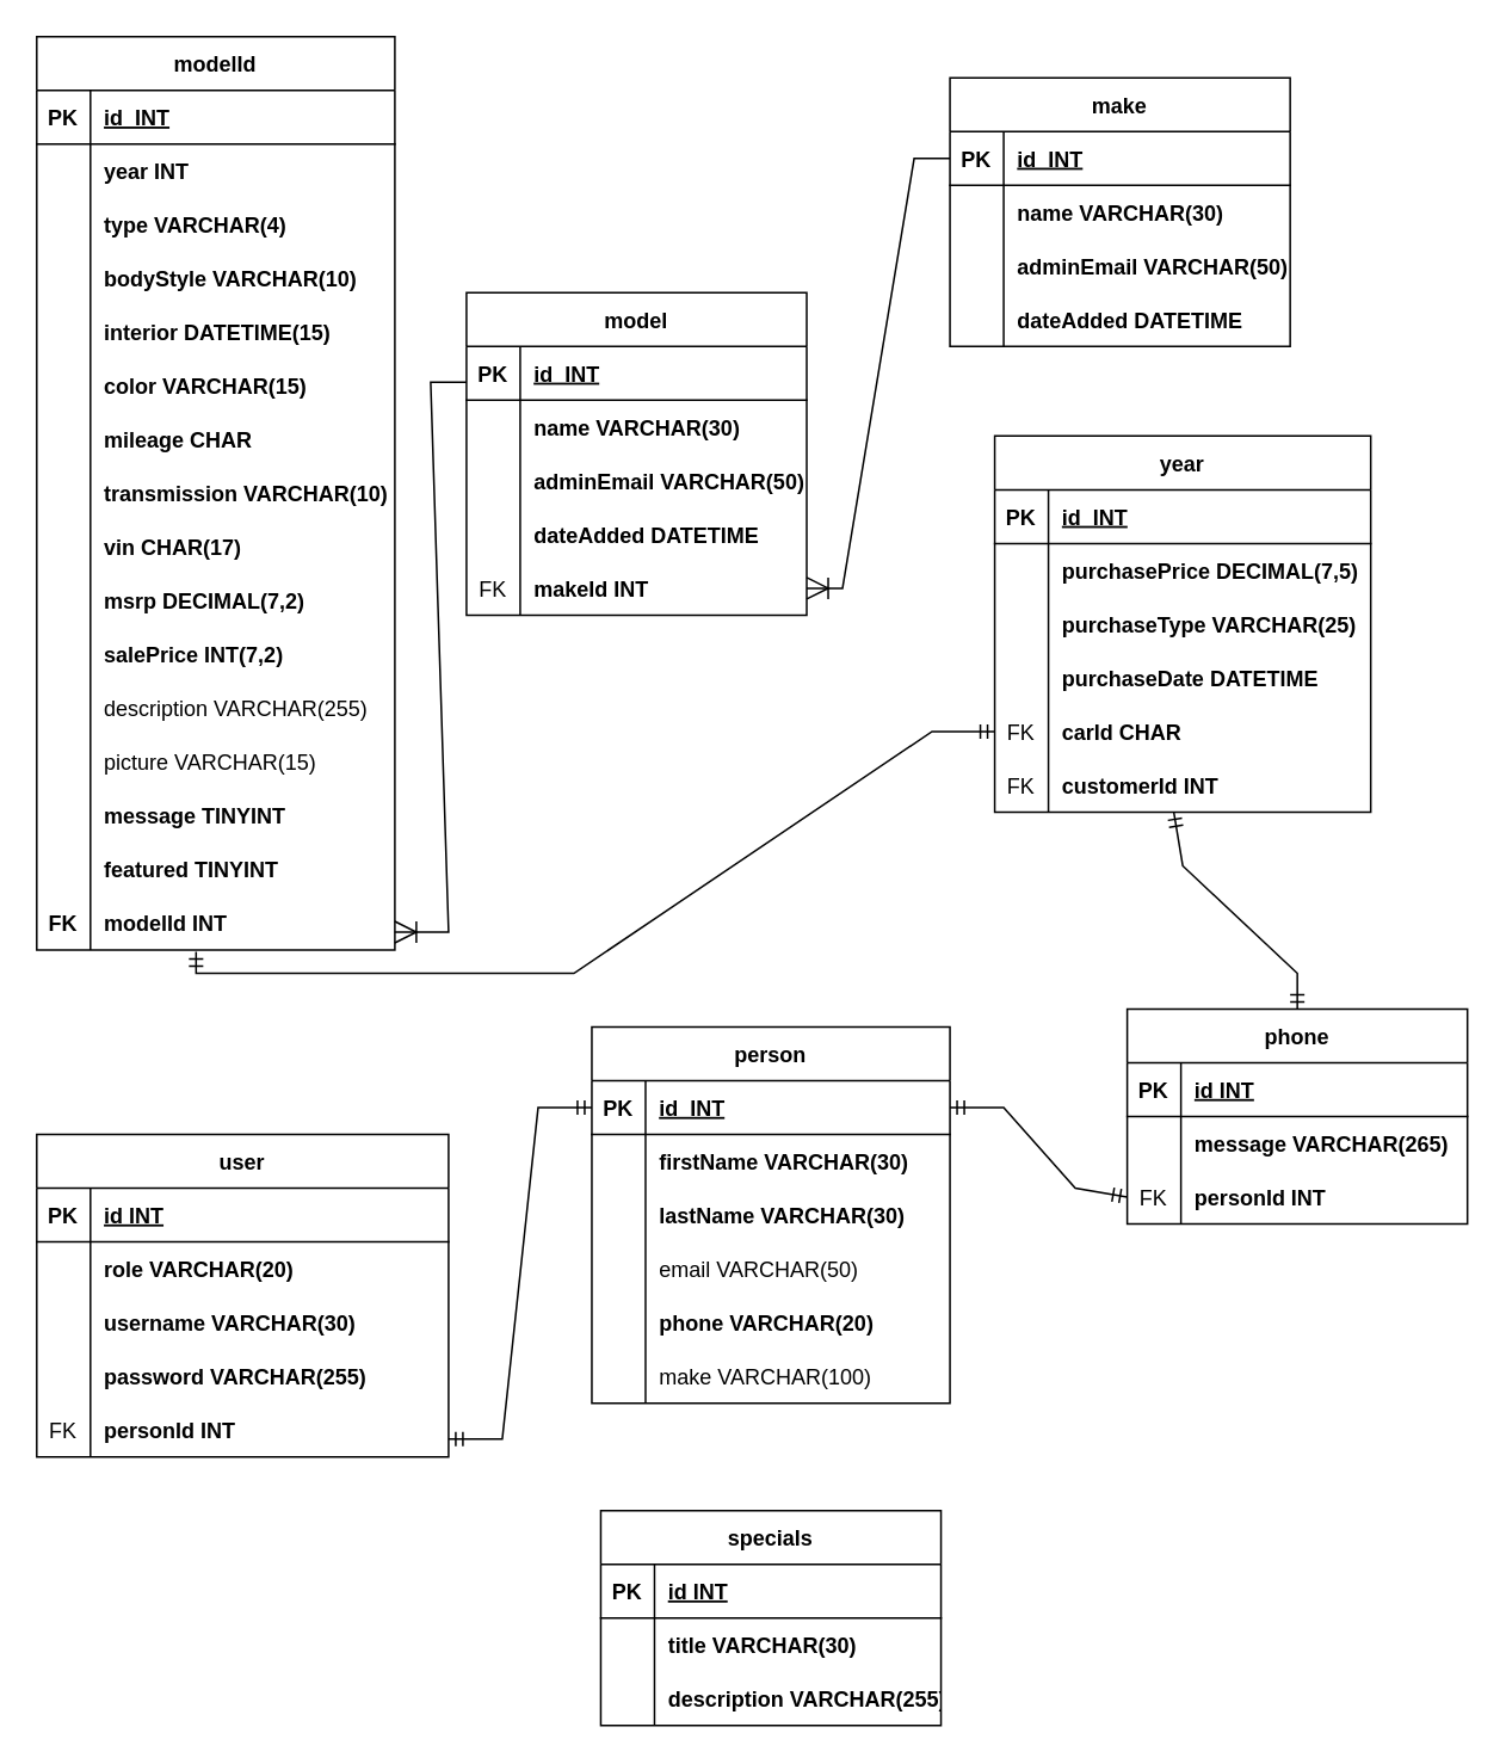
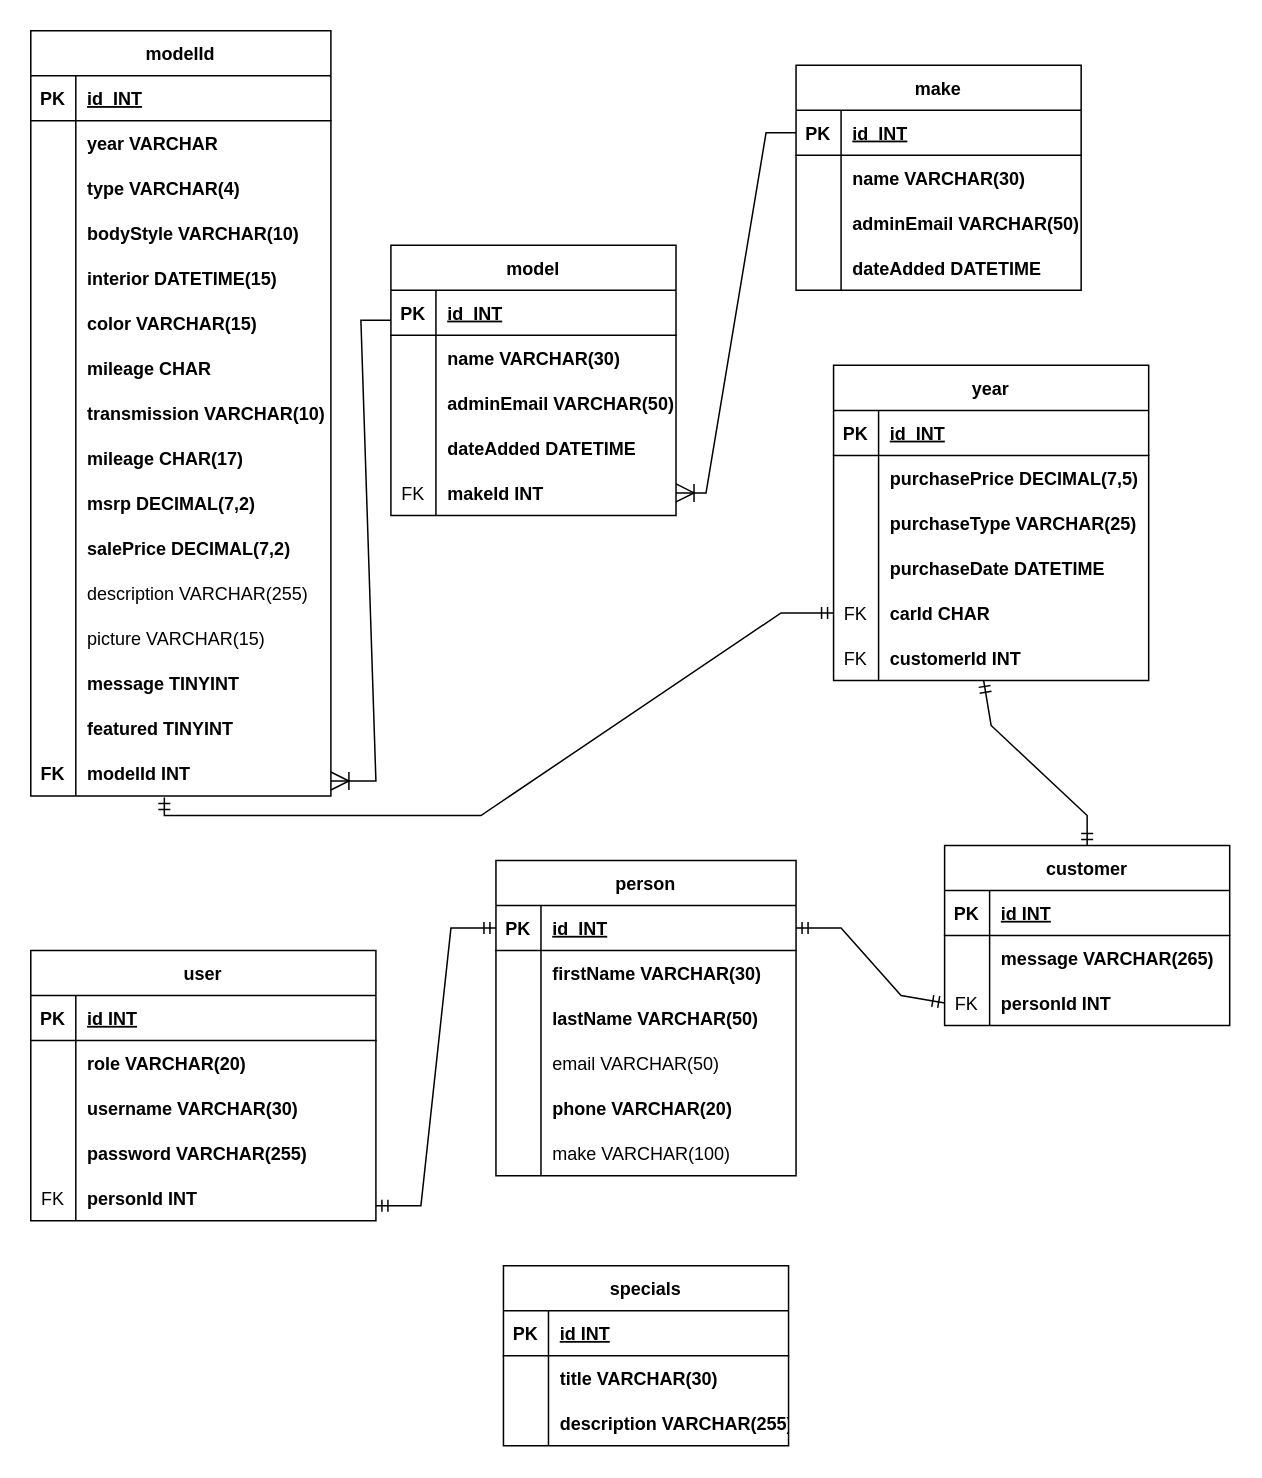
- <mxCell id="8" value="year INT" style="shape=partialRectangle;connectable=0;fillColor=none;top=0;left=0;bottom=0;right=0;align=left;spacingLeft=6;overflow=hidden;fontStyle=1" vertex="1" parent="6"><mxGeometry x="30" width="170" height="30" as="geometry"><mxRectangle width="170" height="30" as="alternateBounds" /></mxGeometry></mxCell>
+ <mxCell id="8" value="year VARCHAR" style="shape=partialRectangle;connectable=0;fillColor=none;top=0;left=0;bottom=0;right=0;align=left;spacingLeft=6;overflow=hidden;fontStyle=1" vertex="1" parent="6"><mxGeometry x="30" width="170" height="30" as="geometry"><mxRectangle width="170" height="30" as="alternateBounds" /></mxGeometry></mxCell>
- <mxCell id="29" value="vin CHAR(17)" style="shape=partialRectangle;connectable=0;fillColor=none;top=0;left=0;bottom=0;right=0;align=left;spacingLeft=6;overflow=hidden;fontStyle=1" vertex="1" parent="27"><mxGeometry x="30" width="170" height="30" as="geometry"><mxRectangle width="170" height="30" as="alternateBounds" /></mxGeometry></mxCell>
+ <mxCell id="29" value="mileage CHAR(17)" style="shape=partialRectangle;connectable=0;fillColor=none;top=0;left=0;bottom=0;right=0;align=left;spacingLeft=6;overflow=hidden;fontStyle=1" vertex="1" parent="27"><mxGeometry x="30" width="170" height="30" as="geometry"><mxRectangle width="170" height="30" as="alternateBounds" /></mxGeometry></mxCell>
- <mxCell id="35" value="salePrice INT(7,2)" style="shape=partialRectangle;connectable=0;fillColor=none;top=0;left=0;bottom=0;right=0;align=left;spacingLeft=6;overflow=hidden;fontStyle=1" vertex="1" parent="33"><mxGeometry x="30" width="170" height="30" as="geometry"><mxRectangle width="170" height="30" as="alternateBounds" /></mxGeometry></mxCell>
+ <mxCell id="35" value="salePrice DECIMAL(7,2)" style="shape=partialRectangle;connectable=0;fillColor=none;top=0;left=0;bottom=0;right=0;align=left;spacingLeft=6;overflow=hidden;fontStyle=1" vertex="1" parent="33"><mxGeometry x="30" width="170" height="30" as="geometry"><mxRectangle width="170" height="30" as="alternateBounds" /></mxGeometry></mxCell>
- <mxCell id="86" value="phone" style="shape=table;startSize=30;container=1;collapsible=1;childLayout=tableLayout;fixedRows=1;rowLines=0;fontStyle=1;align=center;resizeLast=1;" vertex="1" parent="1"><mxGeometry x="629" y="563" width="190" height="120" as="geometry" /></mxCell>
+ <mxCell id="86" value="customer" style="shape=table;startSize=30;container=1;collapsible=1;childLayout=tableLayout;fixedRows=1;rowLines=0;fontStyle=1;align=center;resizeLast=1;" vertex="1" parent="1"><mxGeometry x="629" y="563" width="190" height="120" as="geometry" /></mxCell>
- <mxCell id="60" value="lastName VARCHAR(30)" style="shape=partialRectangle;connectable=0;fillColor=none;top=0;left=0;bottom=0;right=0;align=left;spacingLeft=6;overflow=hidden;fontStyle=1" vertex="1" parent="58"><mxGeometry x="30" width="170" height="30" as="geometry"><mxRectangle width="170" height="30" as="alternateBounds" /></mxGeometry></mxCell>
+ <mxCell id="60" value="lastName VARCHAR(50)" style="shape=partialRectangle;connectable=0;fillColor=none;top=0;left=0;bottom=0;right=0;align=left;spacingLeft=6;overflow=hidden;fontStyle=1" vertex="1" parent="58"><mxGeometry x="30" width="170" height="30" as="geometry"><mxRectangle width="170" height="30" as="alternateBounds" /></mxGeometry></mxCell>
